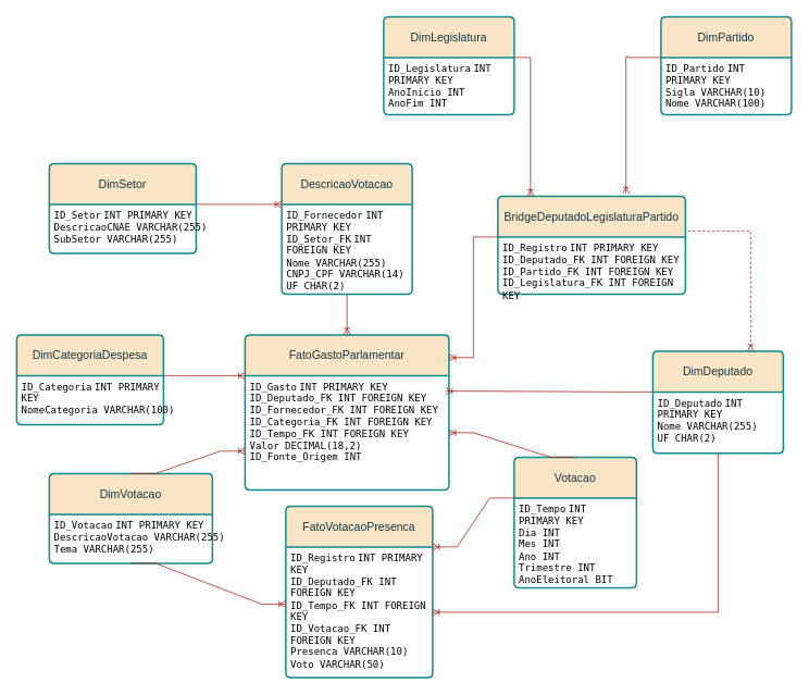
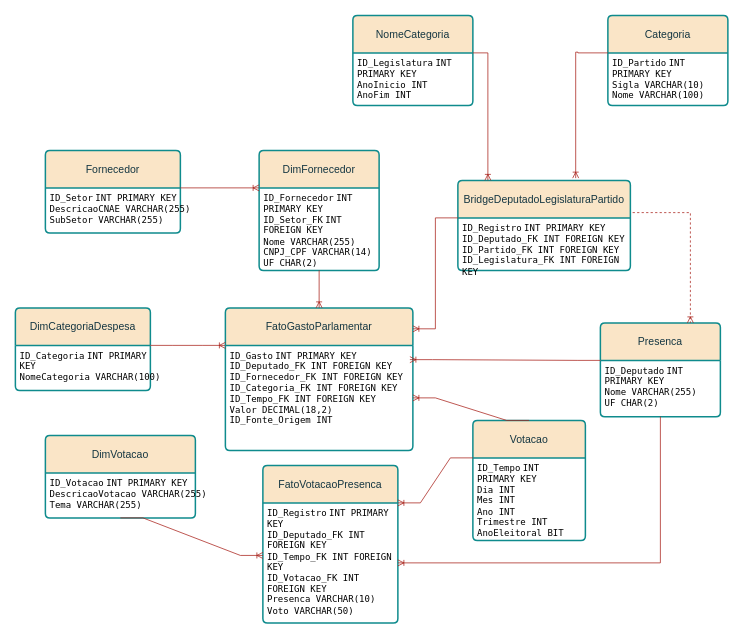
- <mxCell id="20" value="DimLegislatura" style="swimlane;childLayout=stackLayout;horizontal=1;startSize=50;horizontalStack=0;rounded=1;fontSize=14;fontStyle=0;strokeWidth=2;resizeParent=0;resizeLast=1;shadow=0;dashed=0;align=center;arcSize=4;whiteSpace=wrap;html=1;labelBackgroundColor=none;fillColor=#FAE5C7;strokeColor=#0F8B8D;fontColor=#143642;" parent="1" vertex="1"><mxGeometry x="470" y="20" width="160" height="120" as="geometry" /></mxCell>
+ <mxCell id="20" value="NomeCategoria" style="swimlane;childLayout=stackLayout;horizontal=1;startSize=50;horizontalStack=0;rounded=1;fontSize=14;fontStyle=0;strokeWidth=2;resizeParent=0;resizeLast=1;shadow=0;dashed=0;align=center;arcSize=4;whiteSpace=wrap;html=1;labelBackgroundColor=none;fillColor=#FAE5C7;strokeColor=#0F8B8D;fontColor=#143642;" parent="1" vertex="1"><mxGeometry x="470" y="20" width="160" height="120" as="geometry" /></mxCell>
- <mxCell id="18" value="DimPartido" style="swimlane;childLayout=stackLayout;horizontal=1;startSize=50;horizontalStack=0;rounded=1;fontSize=14;fontStyle=0;strokeWidth=2;resizeParent=0;resizeLast=1;shadow=0;dashed=0;align=center;arcSize=4;whiteSpace=wrap;html=1;labelBackgroundColor=none;fillColor=#FAE5C7;strokeColor=#0F8B8D;fontColor=#143642;" parent="1" vertex="1"><mxGeometry x="810" y="20" width="160" height="120" as="geometry" /></mxCell>
+ <mxCell id="18" value="Categoria" style="swimlane;childLayout=stackLayout;horizontal=1;startSize=50;horizontalStack=0;rounded=1;fontSize=14;fontStyle=0;strokeWidth=2;resizeParent=0;resizeLast=1;shadow=0;dashed=0;align=center;arcSize=4;whiteSpace=wrap;html=1;labelBackgroundColor=none;fillColor=#FAE5C7;strokeColor=#0F8B8D;fontColor=#143642;" parent="1" vertex="1"><mxGeometry x="810" y="20" width="160" height="120" as="geometry" /></mxCell>
- <mxCell id="12" value="DimSetor" style="swimlane;childLayout=stackLayout;horizontal=1;startSize=50;horizontalStack=0;rounded=1;fontSize=14;fontStyle=0;strokeWidth=2;resizeParent=0;resizeLast=1;shadow=0;dashed=0;align=center;arcSize=4;whiteSpace=wrap;html=1;labelBackgroundColor=none;fillColor=#FAE5C7;strokeColor=#0F8B8D;fontColor=#143642;" parent="1" vertex="1"><mxGeometry x="60" y="200" width="180" height="110" as="geometry" /></mxCell>
+ <mxCell id="12" value="Fornecedor" style="swimlane;childLayout=stackLayout;horizontal=1;startSize=50;horizontalStack=0;rounded=1;fontSize=14;fontStyle=0;strokeWidth=2;resizeParent=0;resizeLast=1;shadow=0;dashed=0;align=center;arcSize=4;whiteSpace=wrap;html=1;labelBackgroundColor=none;fillColor=#FAE5C7;strokeColor=#0F8B8D;fontColor=#143642;" parent="1" vertex="1"><mxGeometry x="60" y="200" width="180" height="110" as="geometry" /></mxCell>
- <mxCell id="10" value="DescricaoVotacao" style="swimlane;childLayout=stackLayout;horizontal=1;startSize=50;horizontalStack=0;rounded=1;fontSize=14;fontStyle=0;strokeWidth=2;resizeParent=0;resizeLast=1;shadow=0;dashed=0;align=center;arcSize=4;whiteSpace=wrap;html=1;labelBackgroundColor=none;fillColor=#FAE5C7;strokeColor=#0F8B8D;fontColor=#143642;" parent="1" vertex="1"><mxGeometry x="345" y="200" width="160" height="160" as="geometry" /></mxCell>
+ <mxCell id="10" value="DimFornecedor" style="swimlane;childLayout=stackLayout;horizontal=1;startSize=50;horizontalStack=0;rounded=1;fontSize=14;fontStyle=0;strokeWidth=2;resizeParent=0;resizeLast=1;shadow=0;dashed=0;align=center;arcSize=4;whiteSpace=wrap;html=1;labelBackgroundColor=none;fillColor=#FAE5C7;strokeColor=#0F8B8D;fontColor=#143642;" parent="1" vertex="1"><mxGeometry x="345" y="200" width="160" height="160" as="geometry" /></mxCell>
- <mxCell id="16" value="DimDeputado" style="swimlane;childLayout=stackLayout;horizontal=1;startSize=50;horizontalStack=0;rounded=1;fontSize=14;fontStyle=0;strokeWidth=2;resizeParent=0;resizeLast=1;shadow=0;dashed=0;align=center;arcSize=4;whiteSpace=wrap;html=1;labelBackgroundColor=none;fillColor=#FAE5C7;strokeColor=#0F8B8D;fontColor=#143642;" parent="1" vertex="1"><mxGeometry x="800" y="430" width="160" height="125" as="geometry" /></mxCell>
+ <mxCell id="16" value="Presenca" style="swimlane;childLayout=stackLayout;horizontal=1;startSize=50;horizontalStack=0;rounded=1;fontSize=14;fontStyle=0;strokeWidth=2;resizeParent=0;resizeLast=1;shadow=0;dashed=0;align=center;arcSize=4;whiteSpace=wrap;html=1;labelBackgroundColor=none;fillColor=#FAE5C7;strokeColor=#0F8B8D;fontColor=#143642;" parent="1" vertex="1"><mxGeometry x="800" y="430" width="160" height="125" as="geometry" /></mxCell>
- <mxCell id="28" value="" style="edgeStyle=entityRelationEdgeStyle;fontSize=12;html=1;endArrow=ERoneToMany;rounded=0;entryX=0;entryY=0.75;entryDx=0;entryDy=0;labelBackgroundColor=none;strokeColor=#A8201A;fontColor=default;exitX=0.5;exitY=0;exitDx=0;exitDy=0;" parent="1" source="22" target="2" edge="1"><mxGeometry width="100" height="100" relative="1" as="geometry"><mxPoint x="118" y="620" as="sourcePoint" /><mxPoint x="270" y="850" as="targetPoint" /><Array as="points"><mxPoint x="118" y="590" /><mxPoint x="110" y="540" /></Array></mxGeometry></mxCell>
